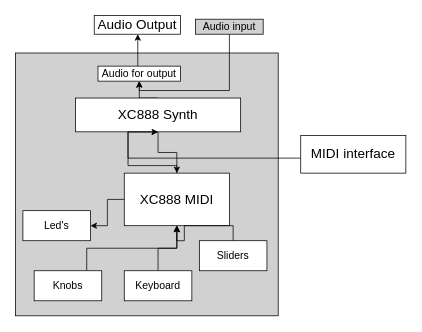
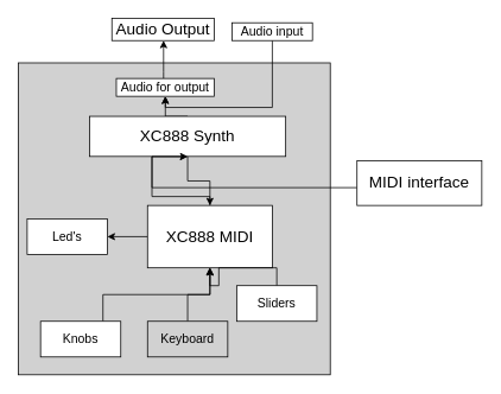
- <mxCell id="21" value="&lt;font style=&quot;font-size: 14px&quot;&gt;Audio input&lt;/font&gt;" style="rounded=0;whiteSpace=wrap;html=1;fillColor=#d1d1d1;" parent="1" vertex="1"><mxGeometry x="260" y="25" width="90" height="20" as="geometry" /></mxCell>
+ <mxCell id="21" value="&lt;font style=&quot;font-size: 14px&quot;&gt;Audio input&lt;/font&gt;" style="rounded=0;whiteSpace=wrap;html=1;" parent="1" vertex="1"><mxGeometry x="260" y="25" width="90" height="20" as="geometry" /></mxCell>
- <mxCell id="17" value="&lt;span style=&quot;font-size: 14px&quot;&gt;Led's&lt;/span&gt;" style="rounded=0;whiteSpace=wrap;html=1;" parent="1" vertex="1"><mxGeometry x="30" y="280" width="90" height="40" as="geometry" /></mxCell>
+ <mxCell id="17" value="&lt;span style=&quot;font-size: 14px&quot;&gt;Led's&lt;/span&gt;" style="rounded=0;whiteSpace=wrap;html=1;" parent="1" vertex="1"><mxGeometry x="30" y="245" width="90" height="40" as="geometry" /></mxCell>
- <mxCell id="12" value="&lt;span style=&quot;font-size: 14px&quot;&gt;Keyboard&lt;/span&gt;" style="rounded=0;whiteSpace=wrap;html=1;" parent="1" vertex="1"><mxGeometry x="165" y="360" width="90" height="40" as="geometry" /></mxCell>
+ <mxCell id="12" value="&lt;span style=&quot;font-size: 14px&quot;&gt;Keyboard&lt;/span&gt;" style="rounded=0;whiteSpace=wrap;html=1;fillColor=#d1d1d1;" parent="1" vertex="1"><mxGeometry x="165" y="360" width="90" height="40" as="geometry" /></mxCell>
